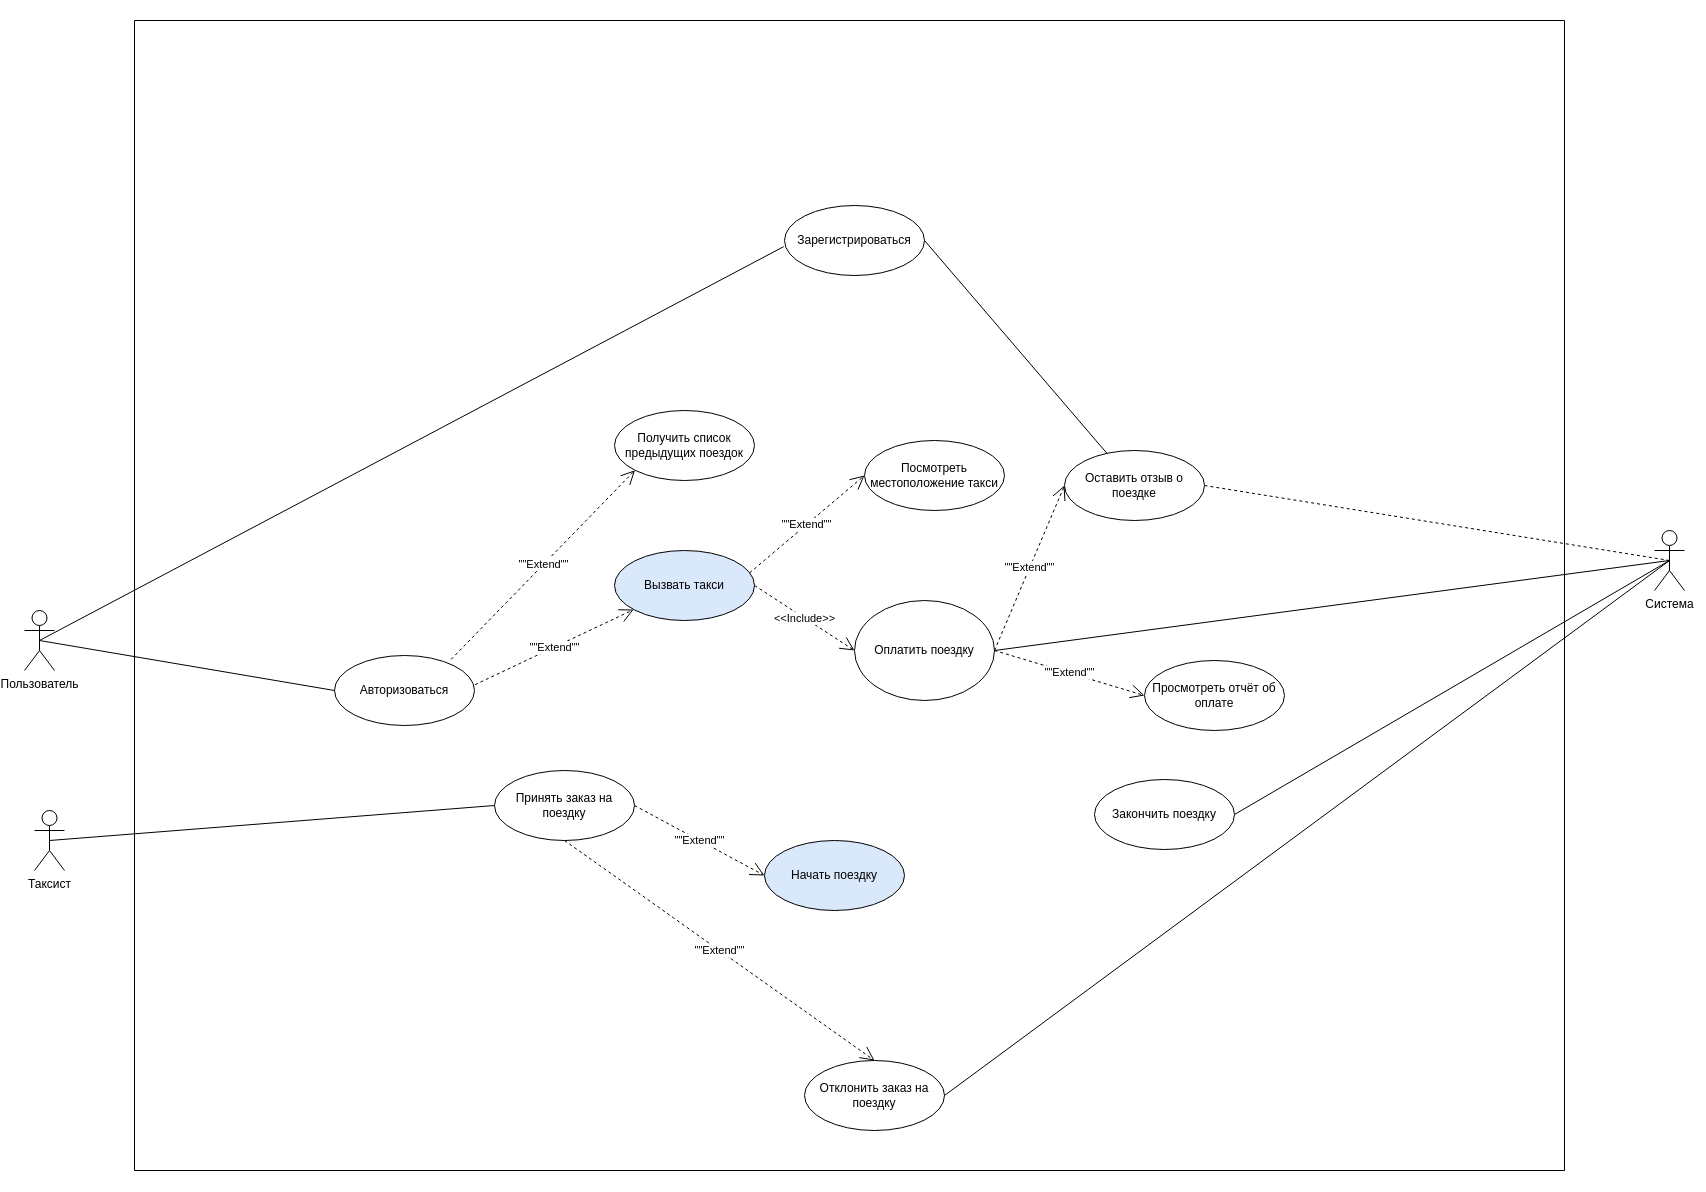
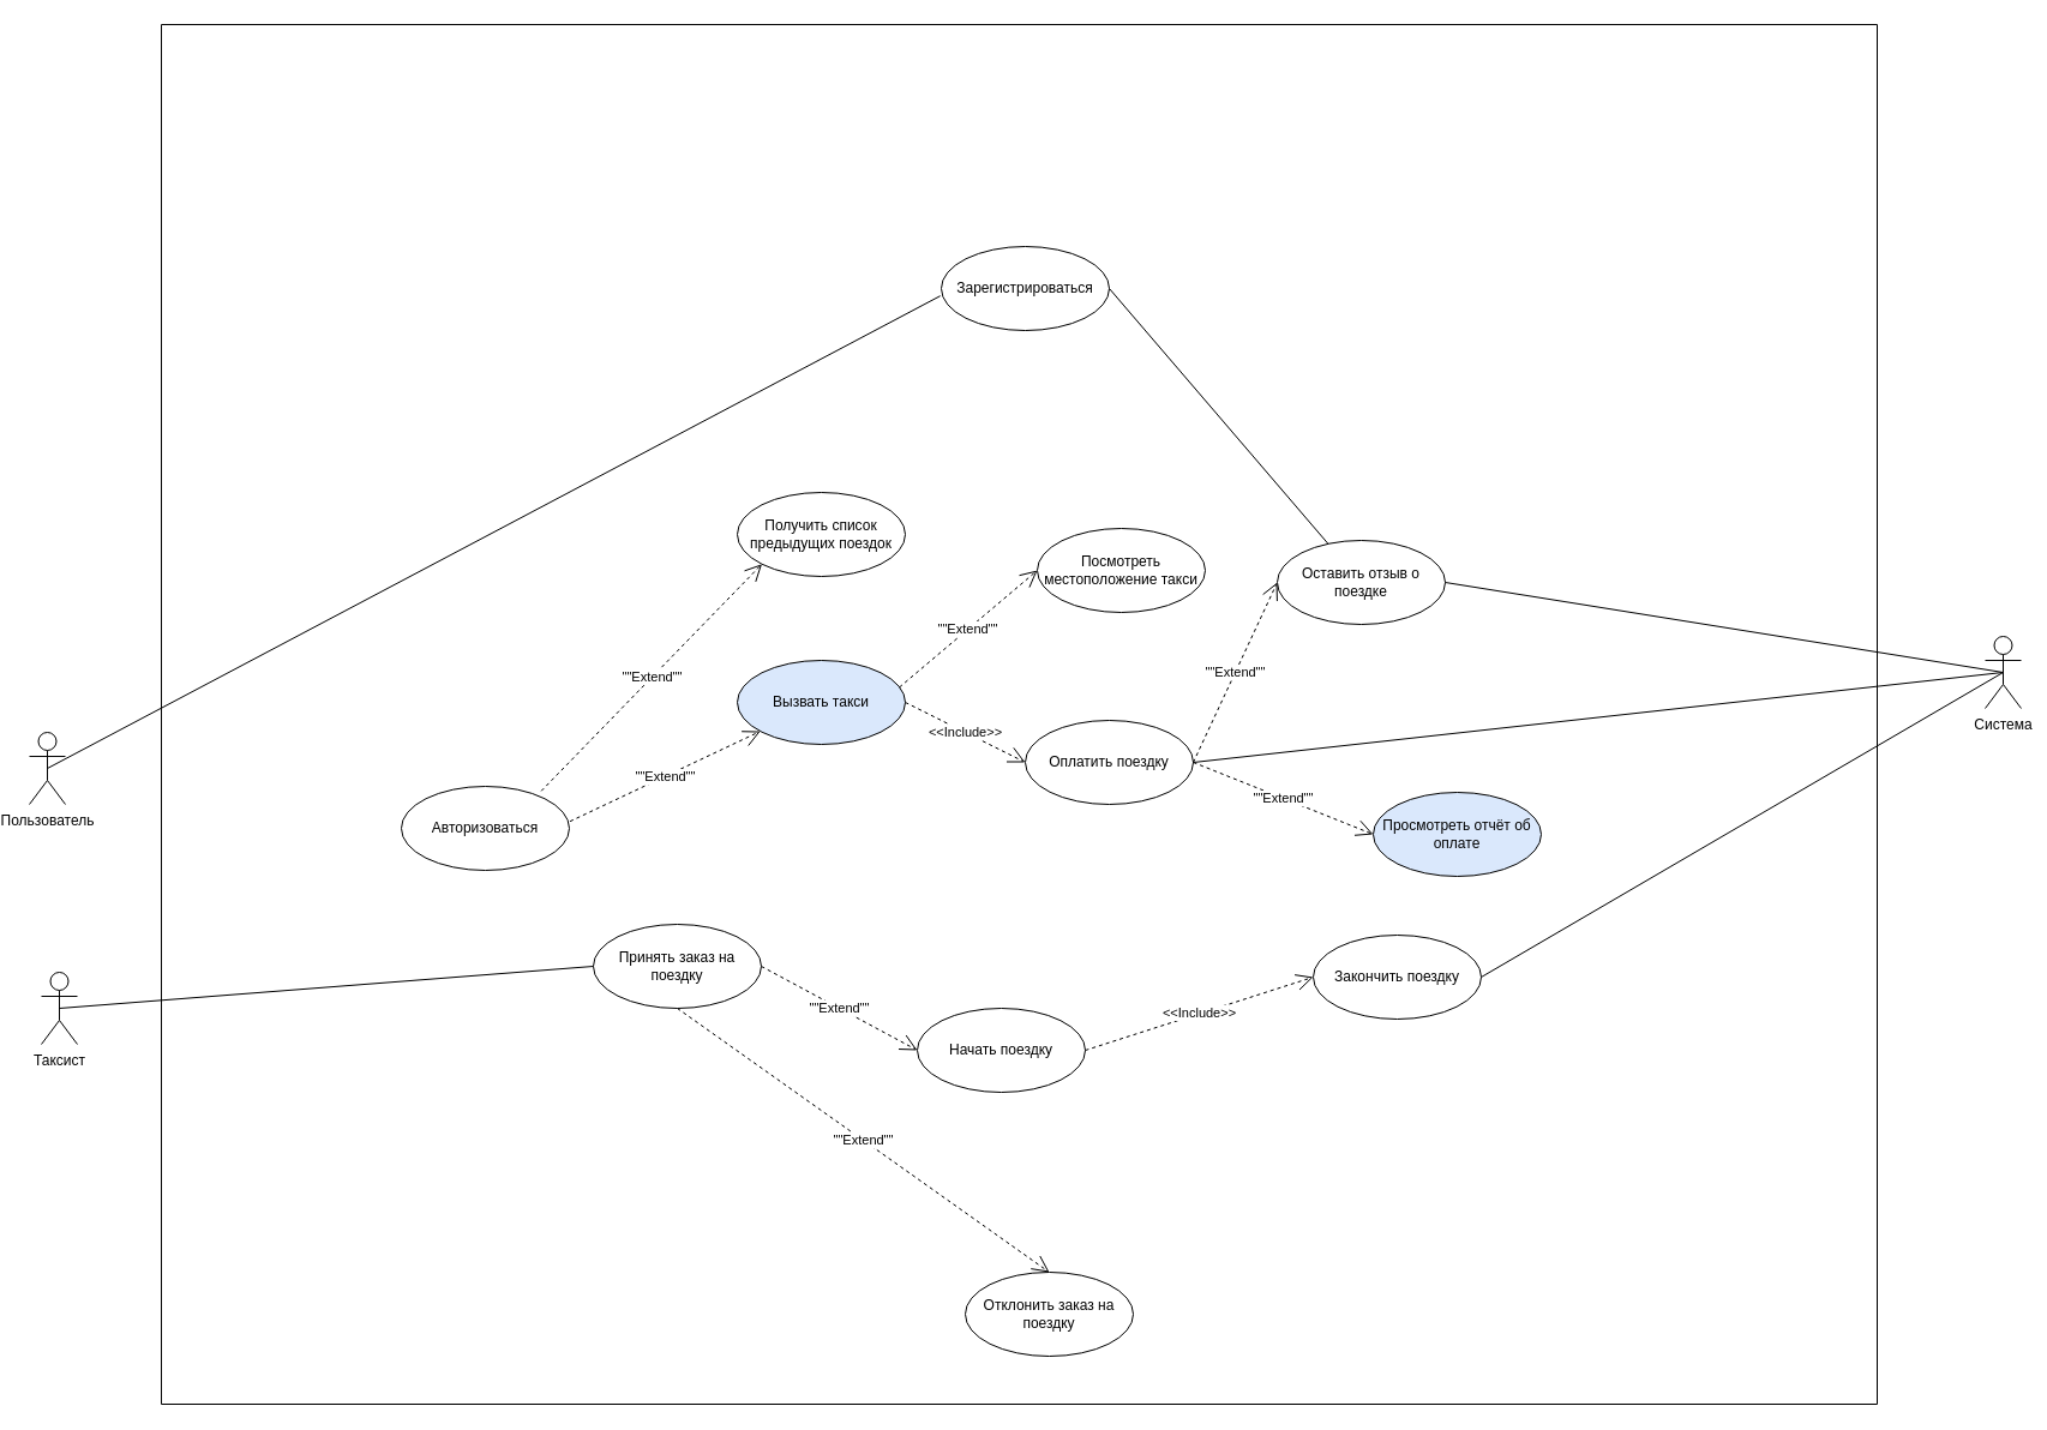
- <mxCell id="33" value="" style="endArrow=none;html=1;rounded=0;exitX=1;exitY=0.5;exitDx=0;exitDy=0;entryX=0.5;entryY=0.5;entryDx=0;entryDy=0;entryPerimeter=0;dashed=1;" edge="1" parent="1" source="21" target="29"><mxGeometry width="50" height="50" relative="1" as="geometry"><mxPoint x="1320" y="560" as="sourcePoint" /><mxPoint x="1370" y="510" as="targetPoint" /></mxGeometry></mxCell>
+ <mxCell id="33" value="" style="endArrow=none;html=1;rounded=0;exitX=1;exitY=0.5;exitDx=0;exitDy=0;entryX=0.5;entryY=0.5;entryDx=0;entryDy=0;entryPerimeter=0;" edge="1" parent="1" source="21" target="29"><mxGeometry width="50" height="50" relative="1" as="geometry"><mxPoint x="1320" y="560" as="sourcePoint" /><mxPoint x="1370" y="510" as="targetPoint" /></mxGeometry></mxCell>
- <mxCell id="19" value="Оплатить поездку" style="ellipse;whiteSpace=wrap;html=1;" vertex="1" parent="3"><mxGeometry x="720" y="580" width="140" height="100" as="geometry" /></mxCell>
+ <mxCell id="19" value="Оплатить поездку" style="ellipse;whiteSpace=wrap;html=1;" vertex="1" parent="3"><mxGeometry x="720" y="580" width="140" height="70" as="geometry" /></mxCell>
- <mxCell id="26" value="" style="endArrow=none;html=1;rounded=0;exitX=0.5;exitY=0.5;exitDx=0;exitDy=0;exitPerimeter=0;entryX=0;entryY=0.5;entryDx=0;entryDy=0;" edge="1" parent="1" source="2" target="5"><mxGeometry width="50" height="50" relative="1" as="geometry"><mxPoint x="220" y="720" as="sourcePoint" /><mxPoint x="270" y="670" as="targetPoint" /></mxGeometry></mxCell>
- <mxCell id="23" value="Просмотреть отчёт об оплате" style="ellipse;whiteSpace=wrap;html=1;" vertex="1" parent="3"><mxGeometry x="1010" y="640" width="140" height="70" as="geometry" /></mxCell>
+ <mxCell id="23" value="Просмотреть отчёт об оплате" style="ellipse;whiteSpace=wrap;html=1;fillColor=#dae8fc;" vertex="1" parent="3"><mxGeometry x="1010" y="640" width="140" height="70" as="geometry" /></mxCell>
- <mxCell id="34" value="" style="endArrow=none;html=1;rounded=0;exitX=1;exitY=0.5;exitDx=0;exitDy=0;entryX=0.5;entryY=0.5;entryDx=0;entryDy=0;entryPerimeter=0;" edge="1" parent="1" source="9" target="29"><mxGeometry width="50" height="50" relative="1" as="geometry"><mxPoint x="1110" y="1040" as="sourcePoint" /><mxPoint x="1160" y="990" as="targetPoint" /></mxGeometry></mxCell>
+ <mxCell id="14" value="&amp;lt;&amp;lt;Include&amp;gt;&amp;gt;" style="endArrow=open;endSize=12;dashed=1;html=1;rounded=0;exitX=1;exitY=0.5;exitDx=0;exitDy=0;entryX=0;entryY=0.5;entryDx=0;entryDy=0;" edge="1" parent="3" source="11" target="12"><mxGeometry width="160" relative="1" as="geometry"><mxPoint x="740" y="860" as="sourcePoint" /><mxPoint x="868" y="800" as="targetPoint" /></mxGeometry></mxCell>
- <mxCell id="11" value="Начать поездку" style="ellipse;whiteSpace=wrap;html=1;fillColor=#dae8fc;" vertex="1" parent="3"><mxGeometry x="630" y="820" width="140" height="70" as="geometry" /></mxCell>
+ <mxCell id="11" value="Начать поездку" style="ellipse;whiteSpace=wrap;html=1;" vertex="1" parent="3"><mxGeometry x="630" y="820" width="140" height="70" as="geometry" /></mxCell>
